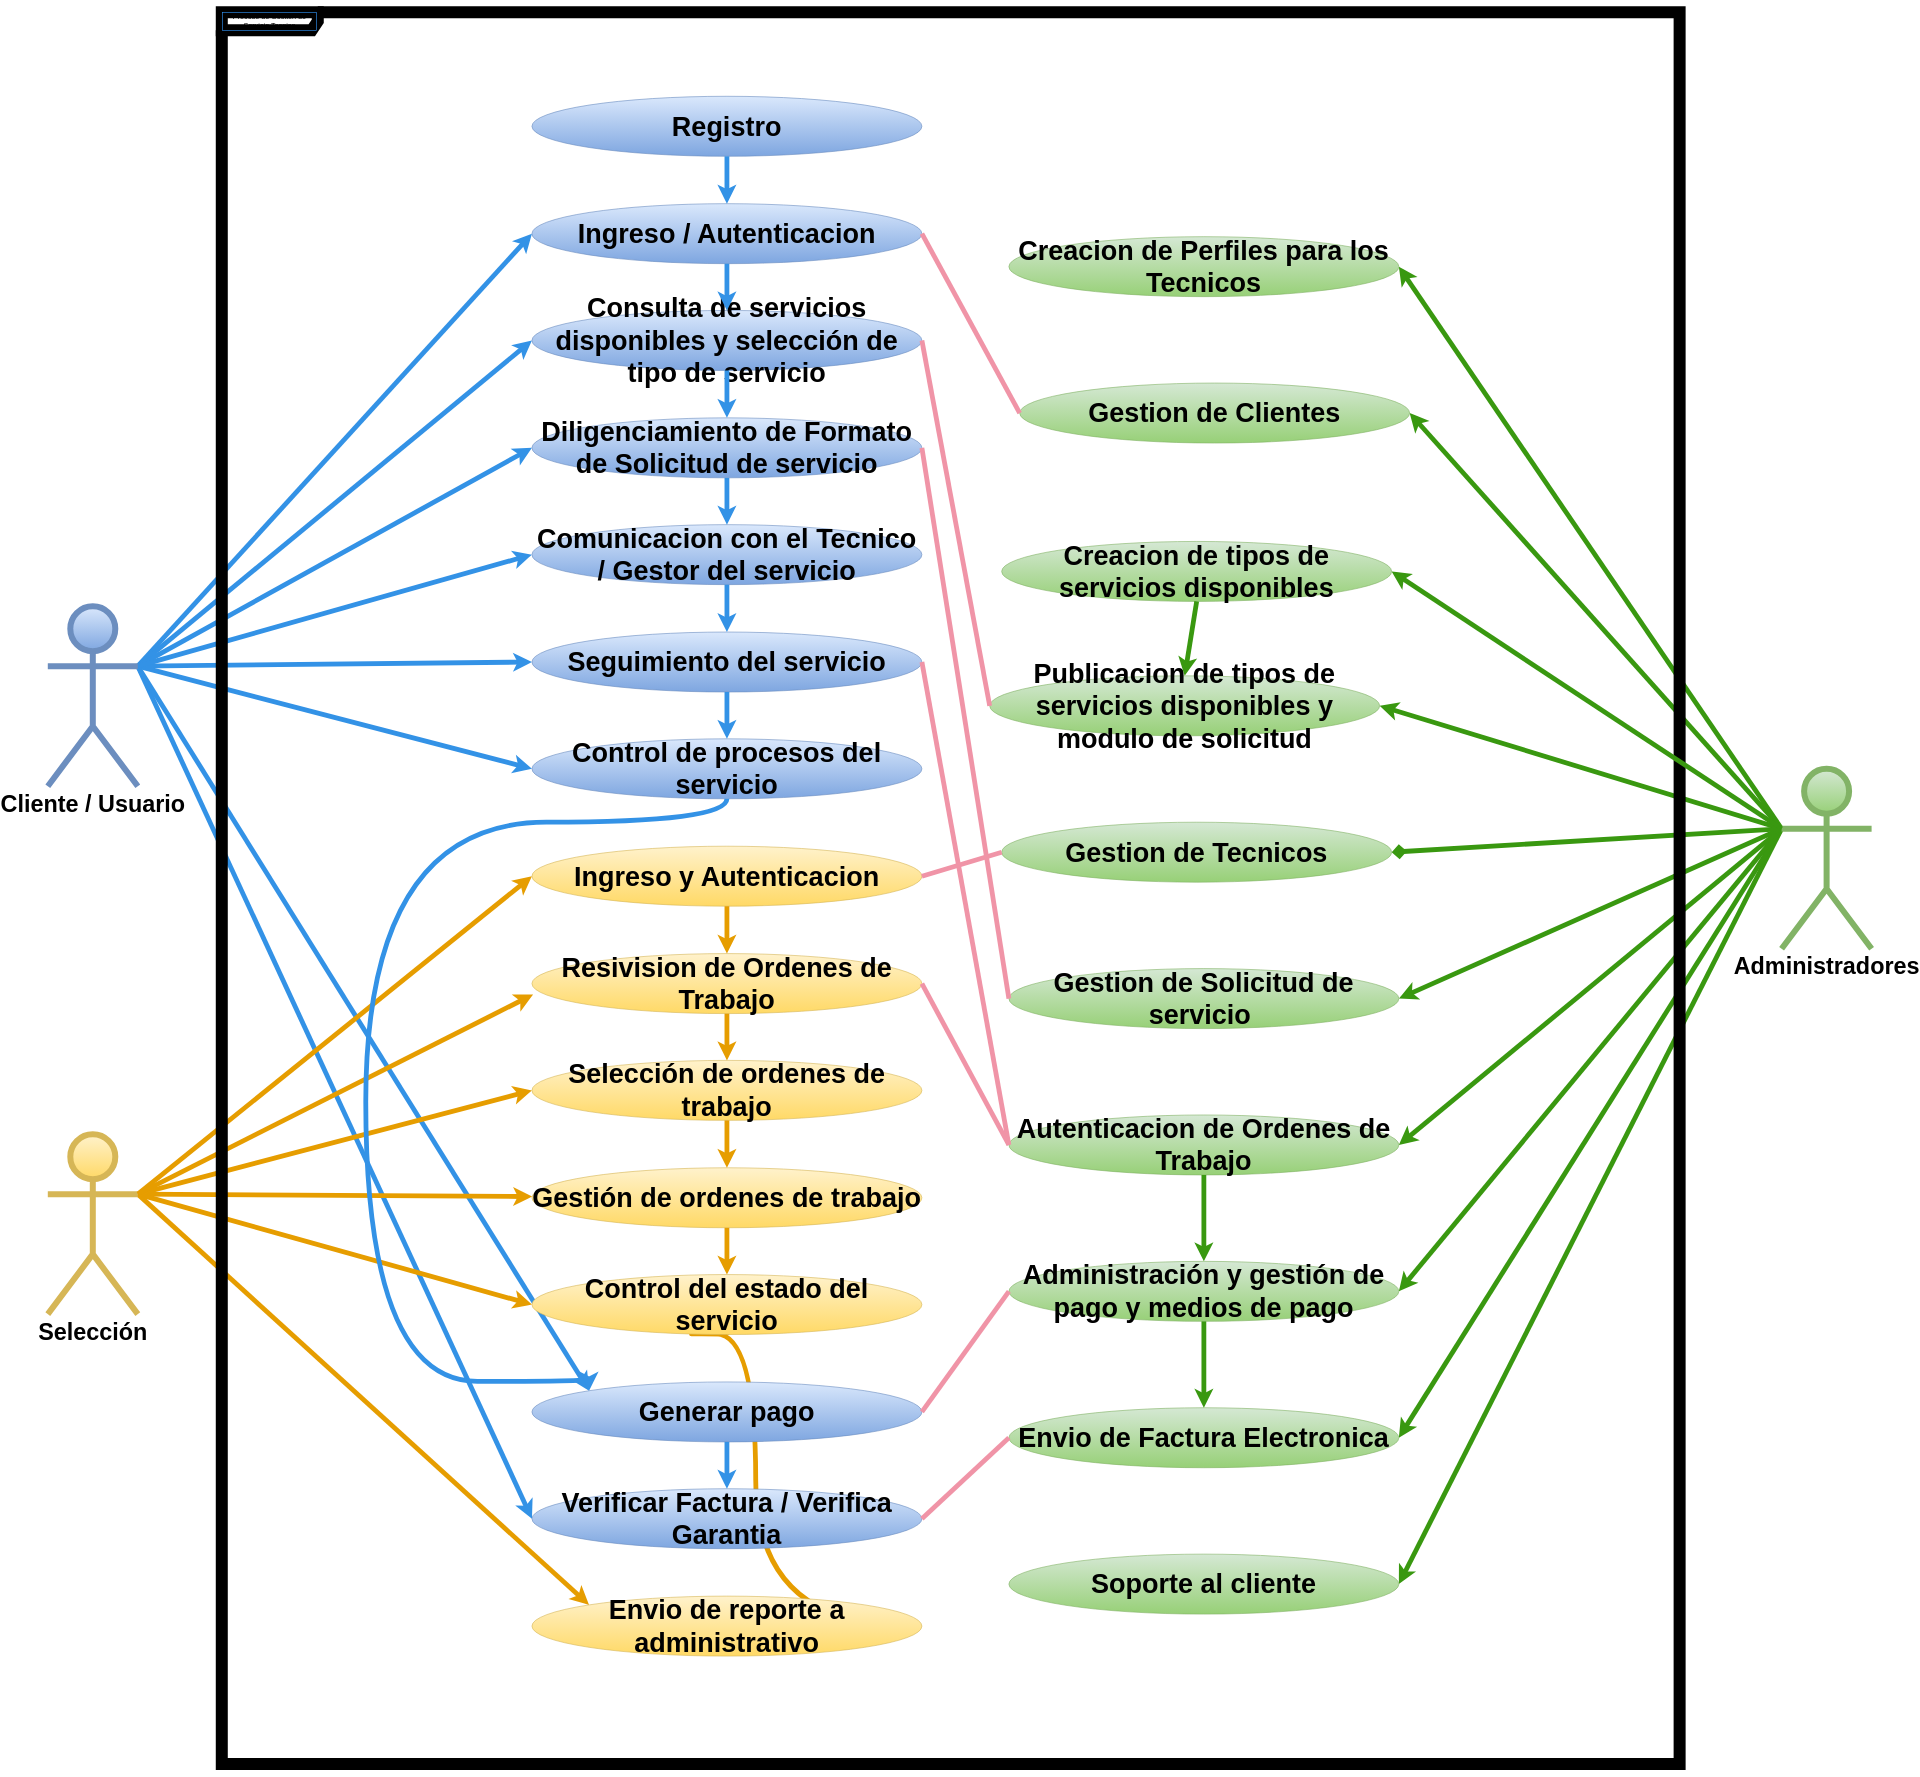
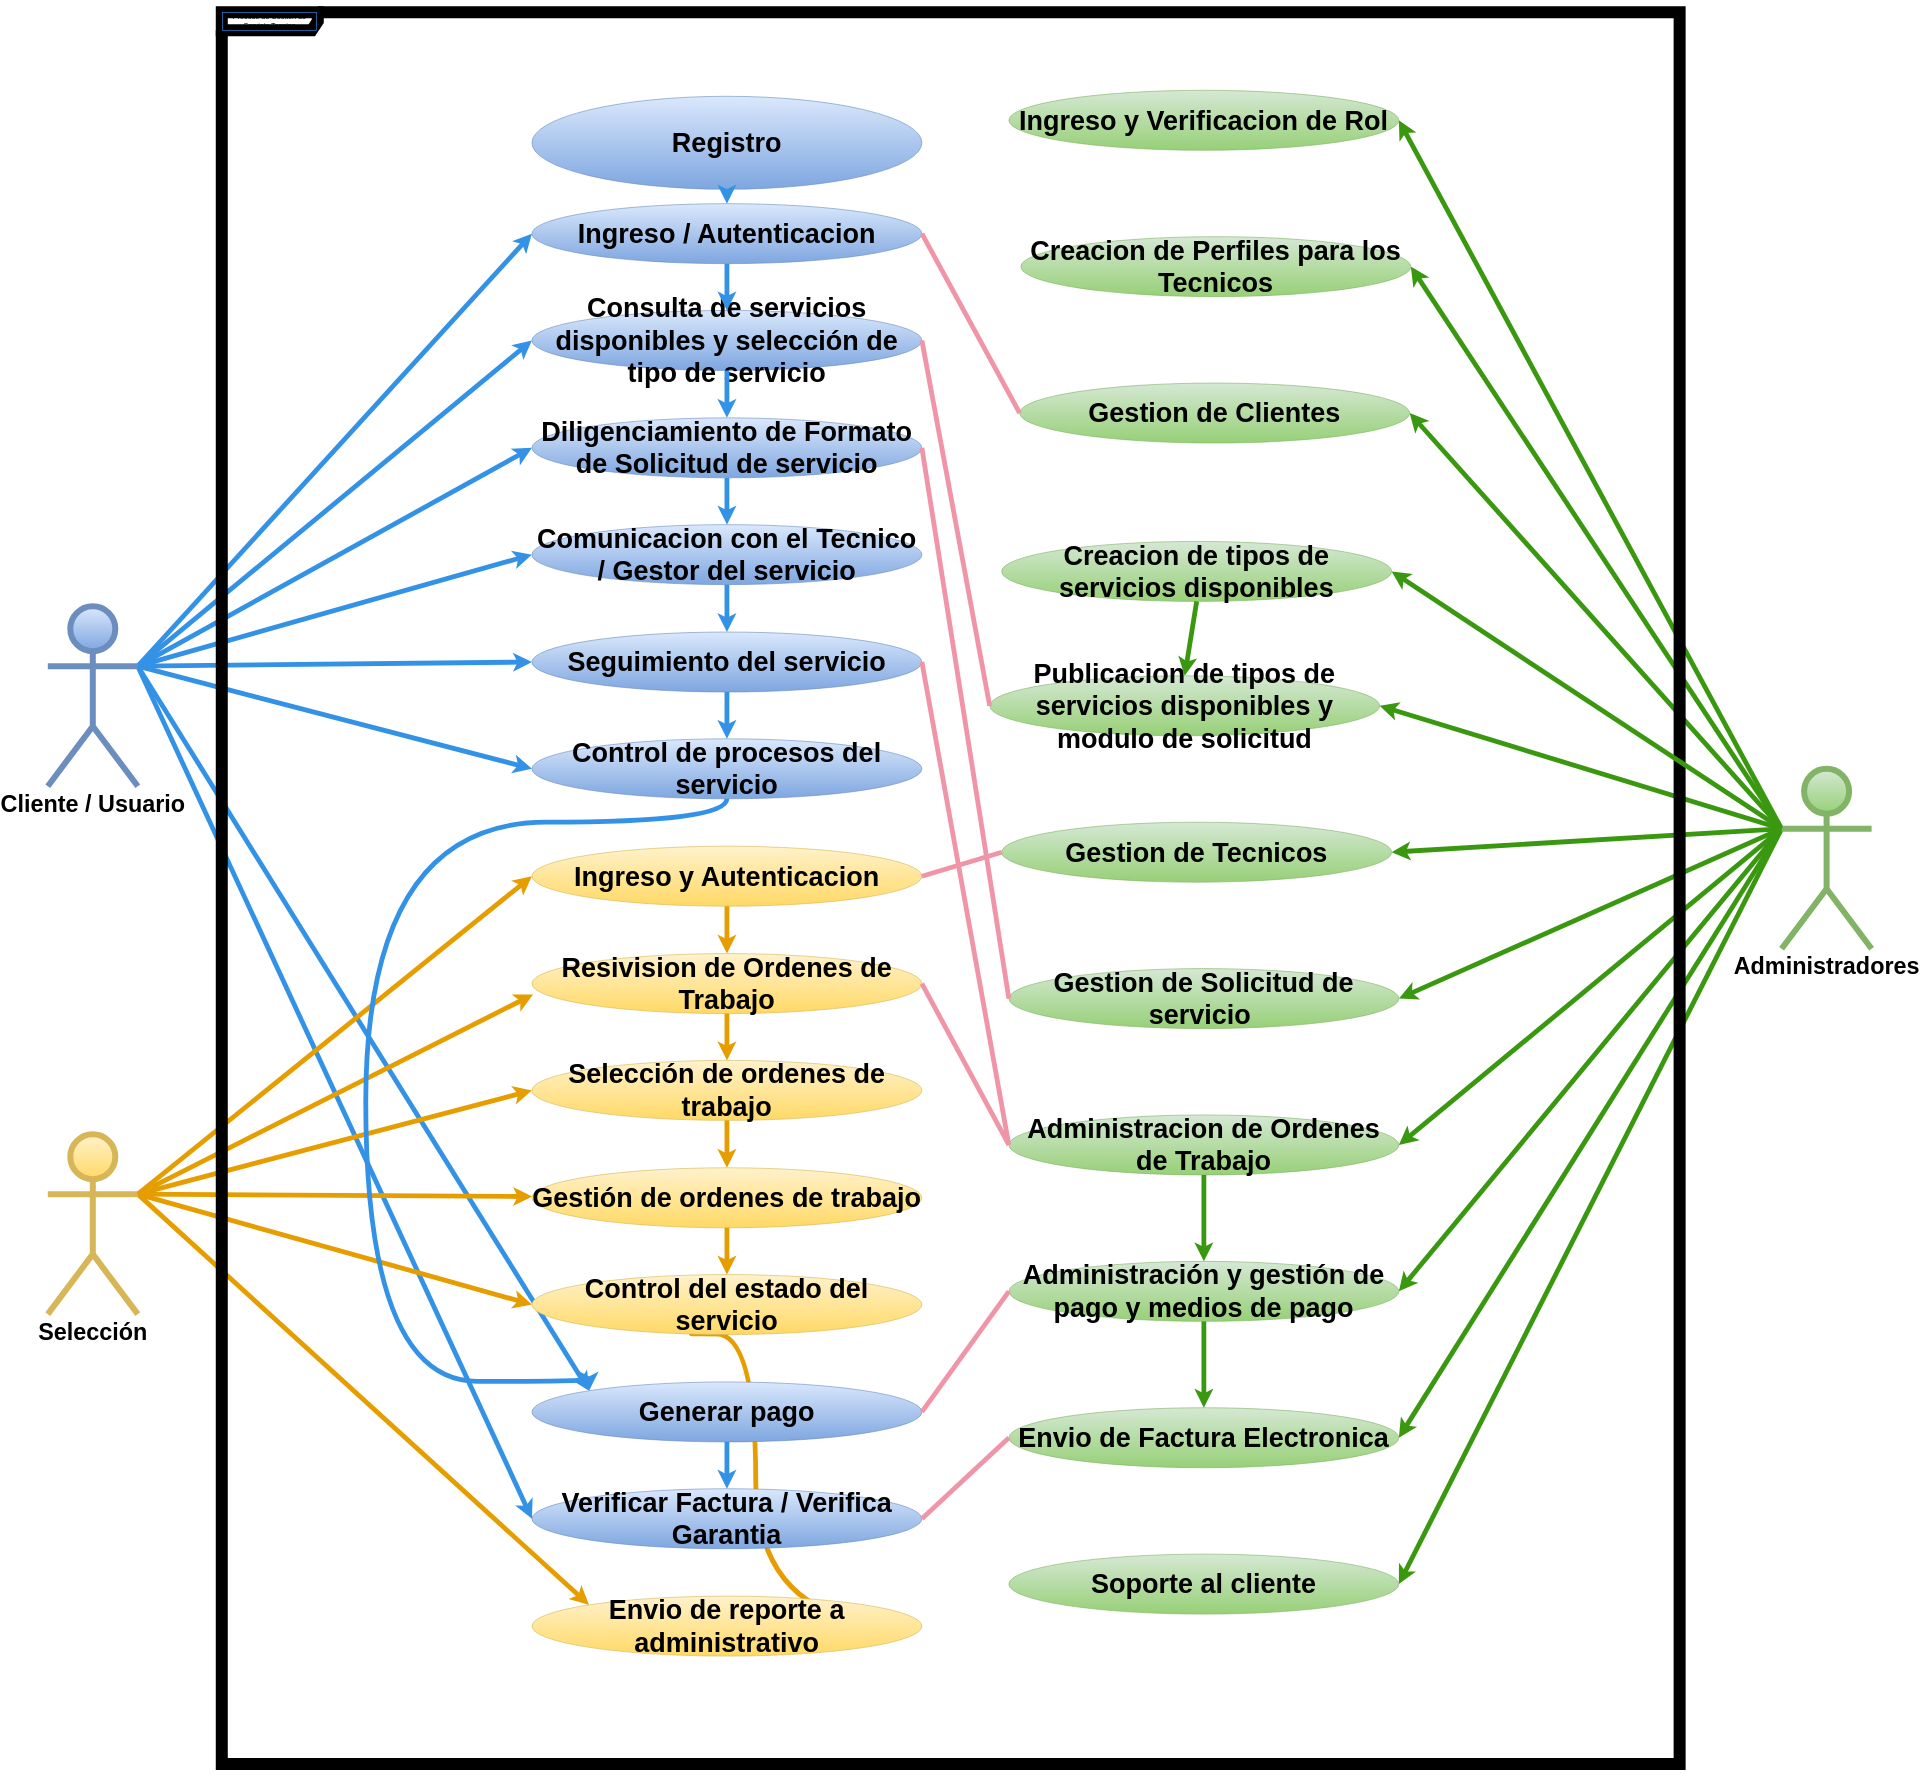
+ <mxCell id="53" value="Ingreso y Verificacion de Rol" style="ellipse;whiteSpace=wrap;html=1;fillColor=#d5e8d4;strokeColor=#82b366;gradientColor=#97d077;direction=east;flipH=0;flipV=0;fontSize=45;fontStyle=1" parent="44" vertex="1"><mxGeometry x="1312" y="130" width="650" height="100" as="geometry" /></mxCell>
- <mxCell id="56" value="Registro" style="ellipse;whiteSpace=wrap;html=1;fillColor=#dae8fc;gradientColor=#7ea6e0;strokeColor=#6c8ebf;direction=east;flipH=0;flipV=0;fontSize=45;fontStyle=1" parent="44" vertex="1"><mxGeometry x="517" y="140" width="650" height="100" as="geometry" /></mxCell>
+ <mxCell id="56" value="Registro" style="ellipse;whiteSpace=wrap;html=1;fillColor=#dae8fc;gradientColor=#7ea6e0;strokeColor=#6c8ebf;direction=east;flipH=0;flipV=0;fontSize=45;fontStyle=1" parent="44" vertex="1"><mxGeometry x="517" y="140" width="650" height="155" as="geometry" /></mxCell>
- <mxCell id="52" value="Creacion de Perfiles para los Tecnicos" style="ellipse;whiteSpace=wrap;html=1;fillColor=#d5e8d4;strokeColor=#82b366;gradientColor=#97d077;direction=east;flipH=0;flipV=0;fontSize=45;fontStyle=1" parent="44" vertex="1"><mxGeometry x="1312" y="374" width="650" height="100" as="geometry" /></mxCell>
+ <mxCell id="52" value="Creacion de Perfiles para los Tecnicos" style="ellipse;whiteSpace=wrap;html=1;fillColor=#d5e8d4;strokeColor=#82b366;gradientColor=#97d077;direction=east;flipH=0;flipV=0;fontSize=45;fontStyle=1" parent="44" vertex="1"><mxGeometry x="1332" y="374" width="650" height="100" as="geometry" /></mxCell>
+ <mxCell id="3" style="rounded=0;orthogonalLoop=1;jettySize=auto;html=1;exitX=0;exitY=0.333;exitDx=0;exitDy=0;exitPerimeter=0;entryX=1;entryY=0.5;entryDx=0;entryDy=0;jumpSize=6;strokeWidth=8;strokeColor=#399810;" parent="1" source="22" target="53" edge="1"><mxGeometry relative="1" as="geometry"><mxPoint x="3041" y="1057" as="sourcePoint" /><mxPoint x="2790" y="196" as="targetPoint" /></mxGeometry></mxCell>
- <mxCell id="20" style="rounded=0;orthogonalLoop=1;jettySize=auto;html=1;exitX=0;exitY=0.333;exitDx=0;exitDy=0;exitPerimeter=0;entryX=1;entryY=0.5;entryDx=0;entryDy=0;strokeColor=#399810;strokeWidth=8;align=center;verticalAlign=middle;fontFamily=Helvetica;fontSize=11;fontColor=default;labelBackgroundColor=default;jumpSize=6;endArrow=diamond;" parent="1" source="22" target="49" edge="1"><mxGeometry relative="1" as="geometry" /></mxCell>
+ <mxCell id="20" style="rounded=0;orthogonalLoop=1;jettySize=auto;html=1;exitX=0;exitY=0.333;exitDx=0;exitDy=0;exitPerimeter=0;entryX=1;entryY=0.5;entryDx=0;entryDy=0;strokeColor=#399810;strokeWidth=8;align=center;verticalAlign=middle;fontFamily=Helvetica;fontSize=11;fontColor=default;labelBackgroundColor=default;jumpSize=6;endArrow=classic;" parent="1" source="22" target="49" edge="1"><mxGeometry relative="1" as="geometry" /></mxCell>
- <mxCell id="45" value="Autenticacion de Ordenes de Trabajo" style="ellipse;whiteSpace=wrap;html=1;fillColor=#d5e8d4;strokeColor=#82b366;gradientColor=#97d077;direction=east;flipH=0;flipV=0;fontSize=45;fontStyle=1" parent="44" vertex="1"><mxGeometry x="1312" y="1838" width="650" height="100" as="geometry" /></mxCell>
+ <mxCell id="45" value="Administracion de Ordenes de Trabajo" style="ellipse;whiteSpace=wrap;html=1;fillColor=#d5e8d4;strokeColor=#82b366;gradientColor=#97d077;direction=east;flipH=0;flipV=0;fontSize=45;fontStyle=1" parent="44" vertex="1"><mxGeometry x="1312" y="1838" width="650" height="100" as="geometry" /></mxCell>
